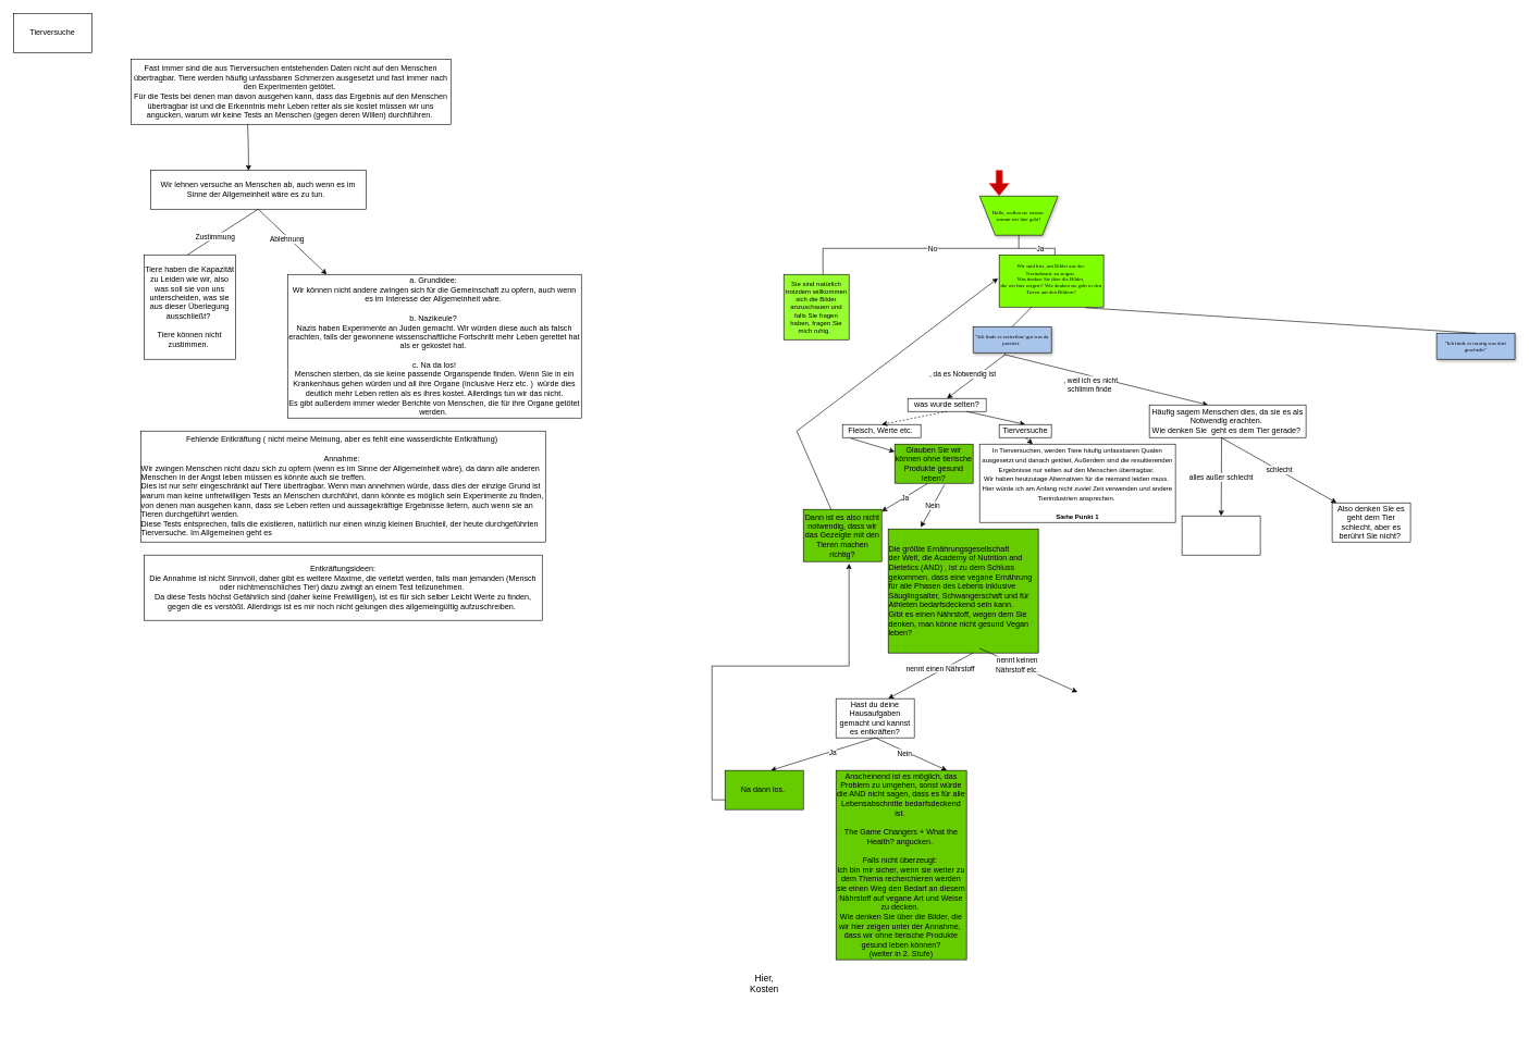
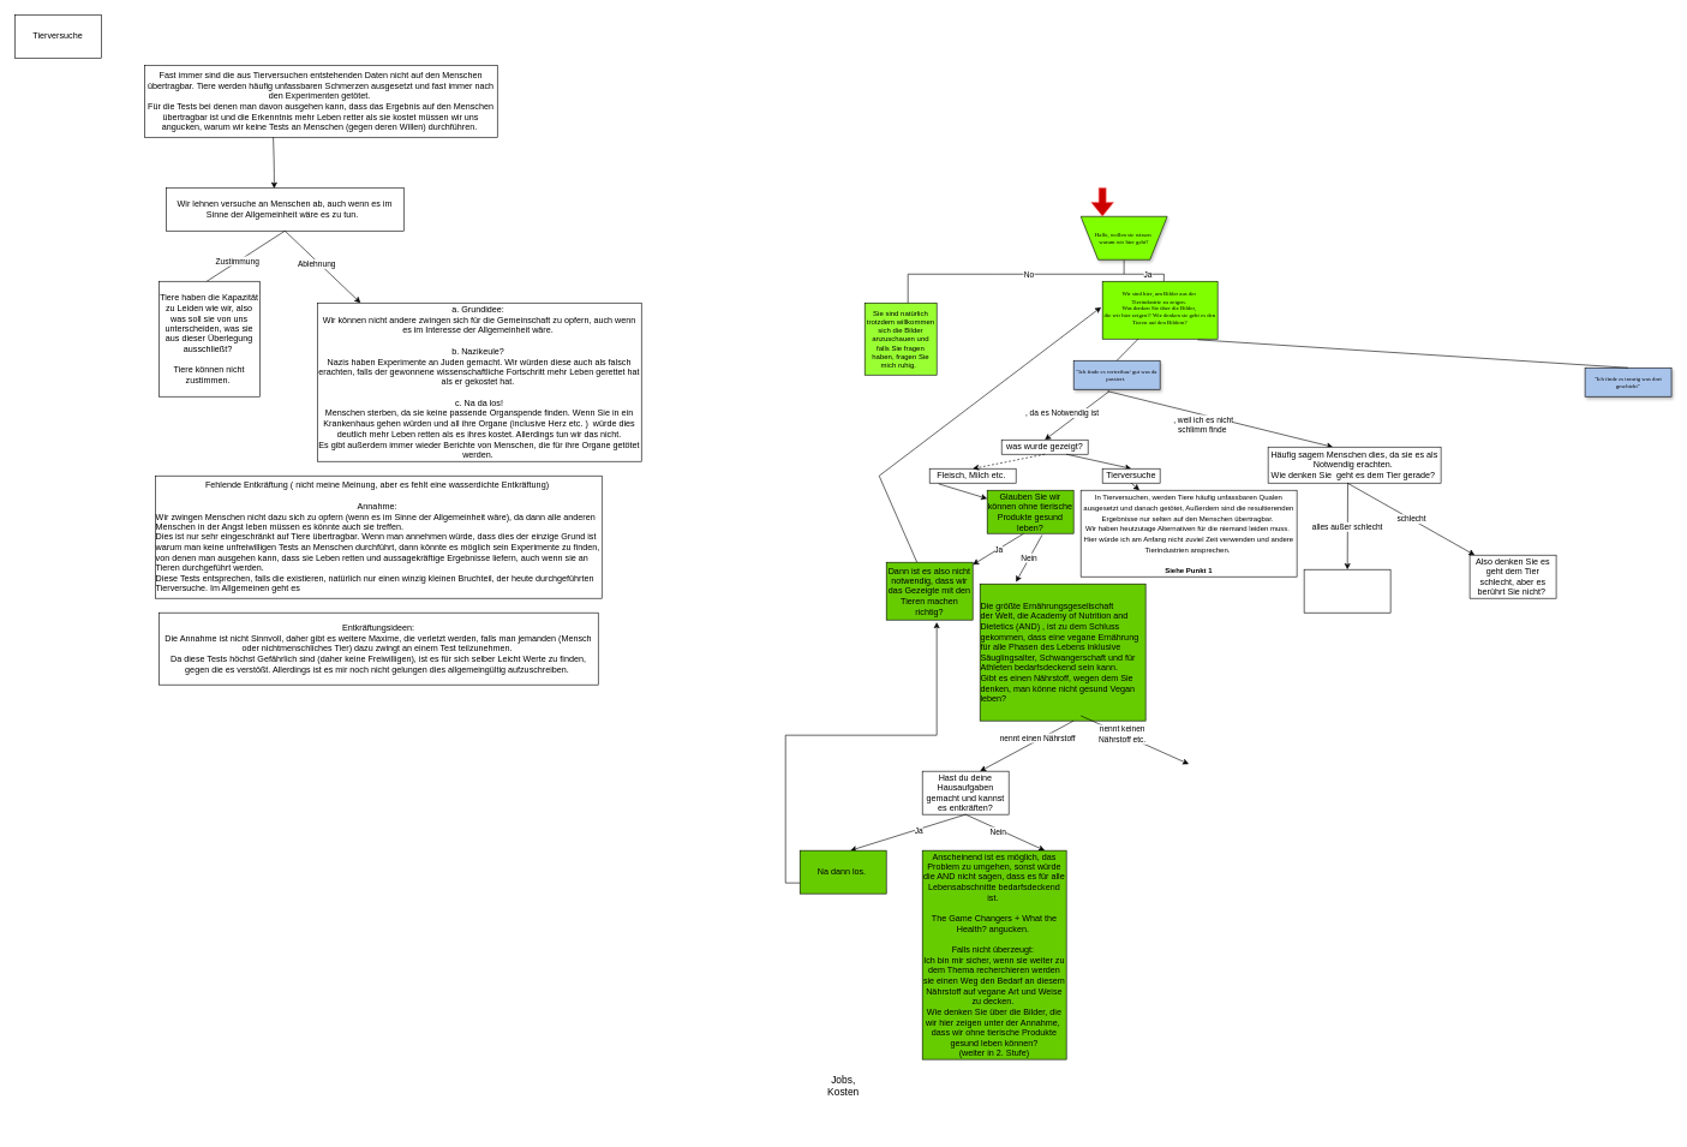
- <mxCell id="17" value="was wurde selten?" style="rounded=0;whiteSpace=wrap;html=1;fillColor=#FFFFFF;" parent="1" vertex="1"><mxGeometry x="1390" y="610" width="120" height="20" as="geometry" /></mxCell>
+ <mxCell id="17" value="was wurde gezeigt?" style="rounded=0;whiteSpace=wrap;html=1;fillColor=#FFFFFF;" parent="1" vertex="1"><mxGeometry x="1390" y="610" width="120" height="20" as="geometry" /></mxCell>
- <mxCell id="18" value="Fleisch, Werte etc.&amp;nbsp;" style="whiteSpace=wrap;html=1;fillColor=#FFFFFF;" parent="1" vertex="1"><mxGeometry x="1290" y="650" width="120" height="20" as="geometry" /></mxCell>
+ <mxCell id="18" value="Fleisch, Milch etc.&amp;nbsp;" style="whiteSpace=wrap;html=1;fillColor=#FFFFFF;" parent="1" vertex="1"><mxGeometry x="1290" y="650" width="120" height="20" as="geometry" /></mxCell>
- <mxCell id="50" value="&lt;font style=&quot;font-size: 14px&quot;&gt;Hier,&lt;br&gt;Kosten&lt;br&gt;&amp;nbsp;&lt;br&gt;&lt;/font&gt;&lt;br&gt;&lt;br&gt;" style="text;html=1;align=center;verticalAlign=middle;resizable=0;points=[];autosize=1;" vertex="1" parent="1"><mxGeometry x="1140" y="1490" width="60" height="80" as="geometry" /></mxCell>
+ <mxCell id="50" value="&lt;font style=&quot;font-size: 14px&quot;&gt;Jobs,&lt;br&gt;Kosten&lt;br&gt;&amp;nbsp;&lt;br&gt;&lt;/font&gt;&lt;br&gt;&lt;br&gt;" style="text;html=1;align=center;verticalAlign=middle;resizable=0;points=[];autosize=1;" vertex="1" parent="1"><mxGeometry x="1140" y="1490" width="60" height="80" as="geometry" /></mxCell>
